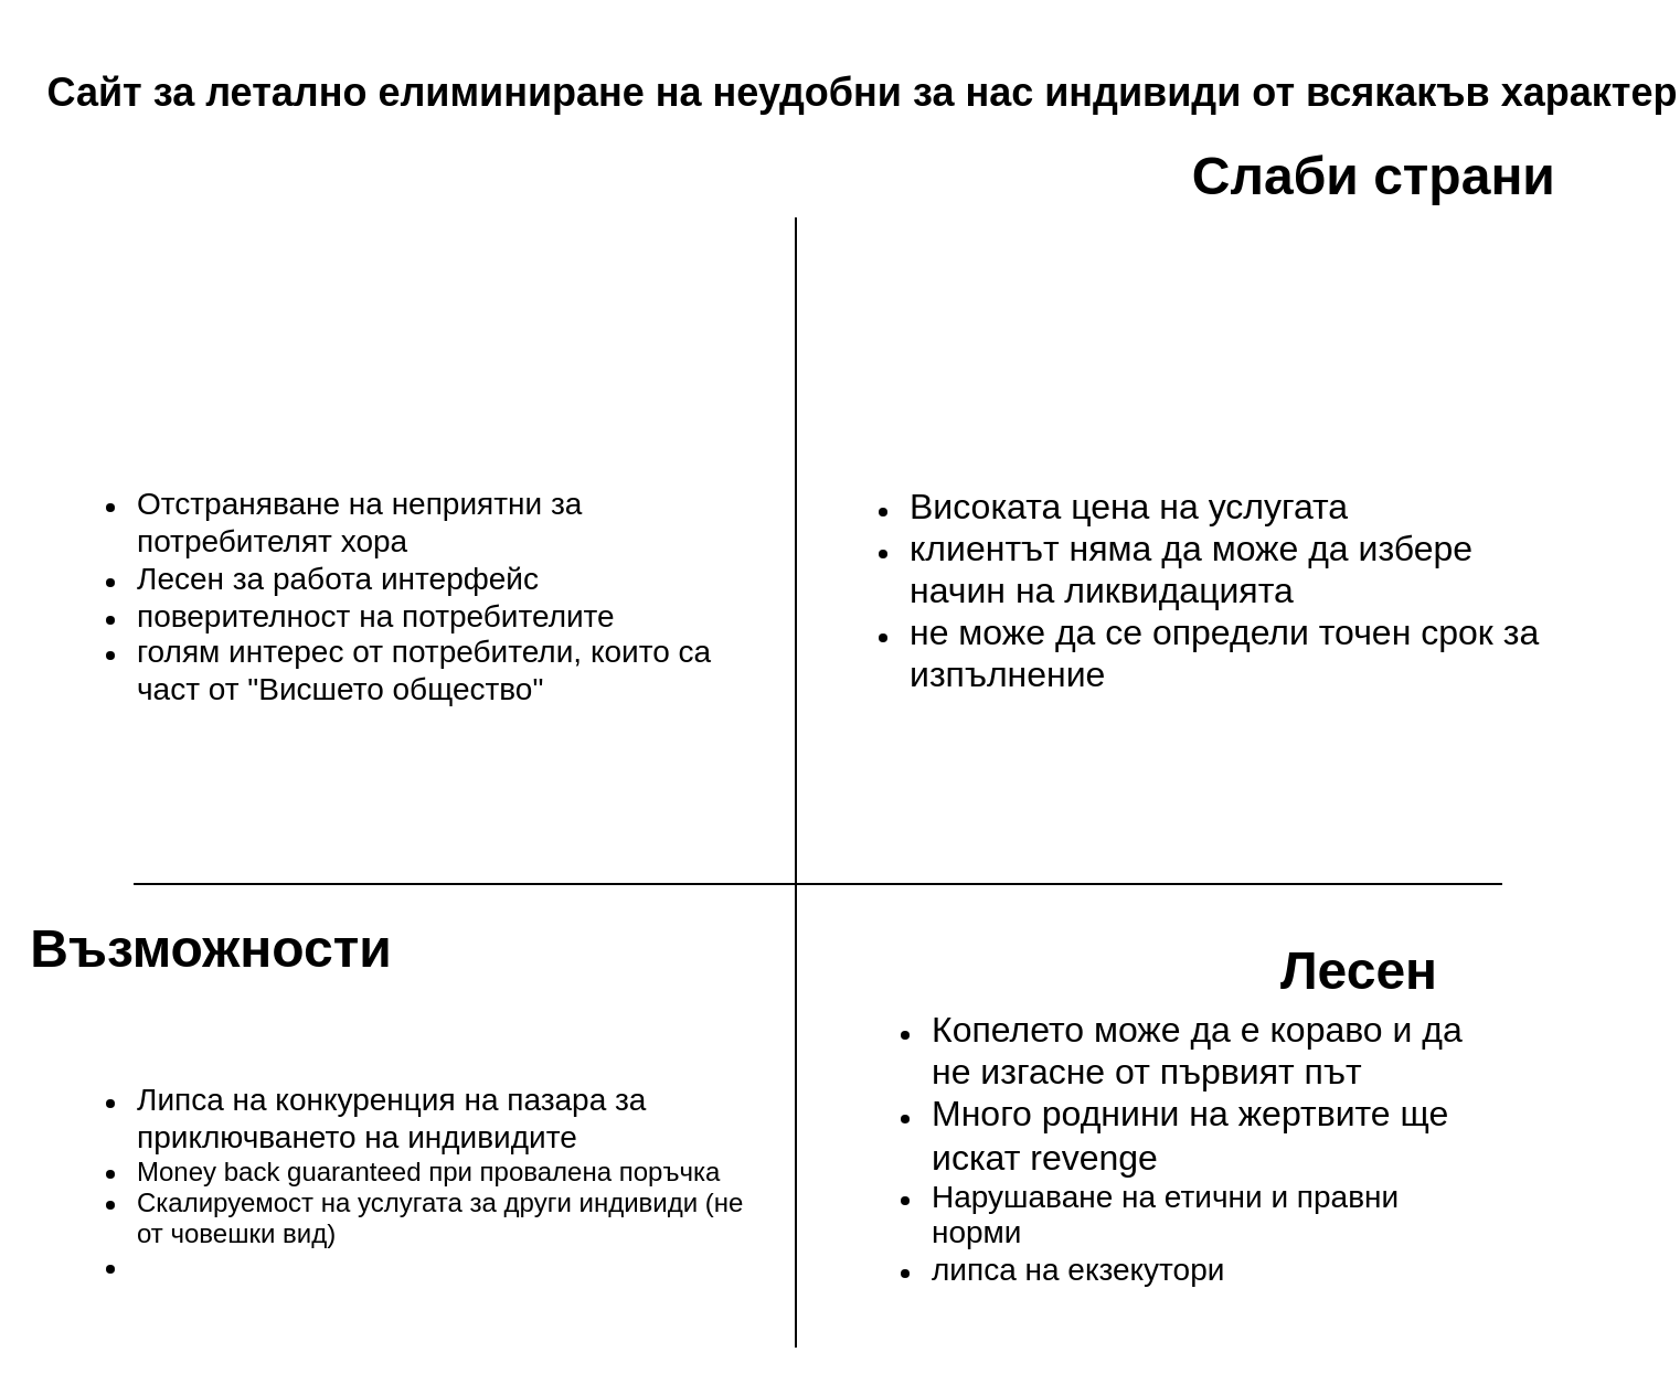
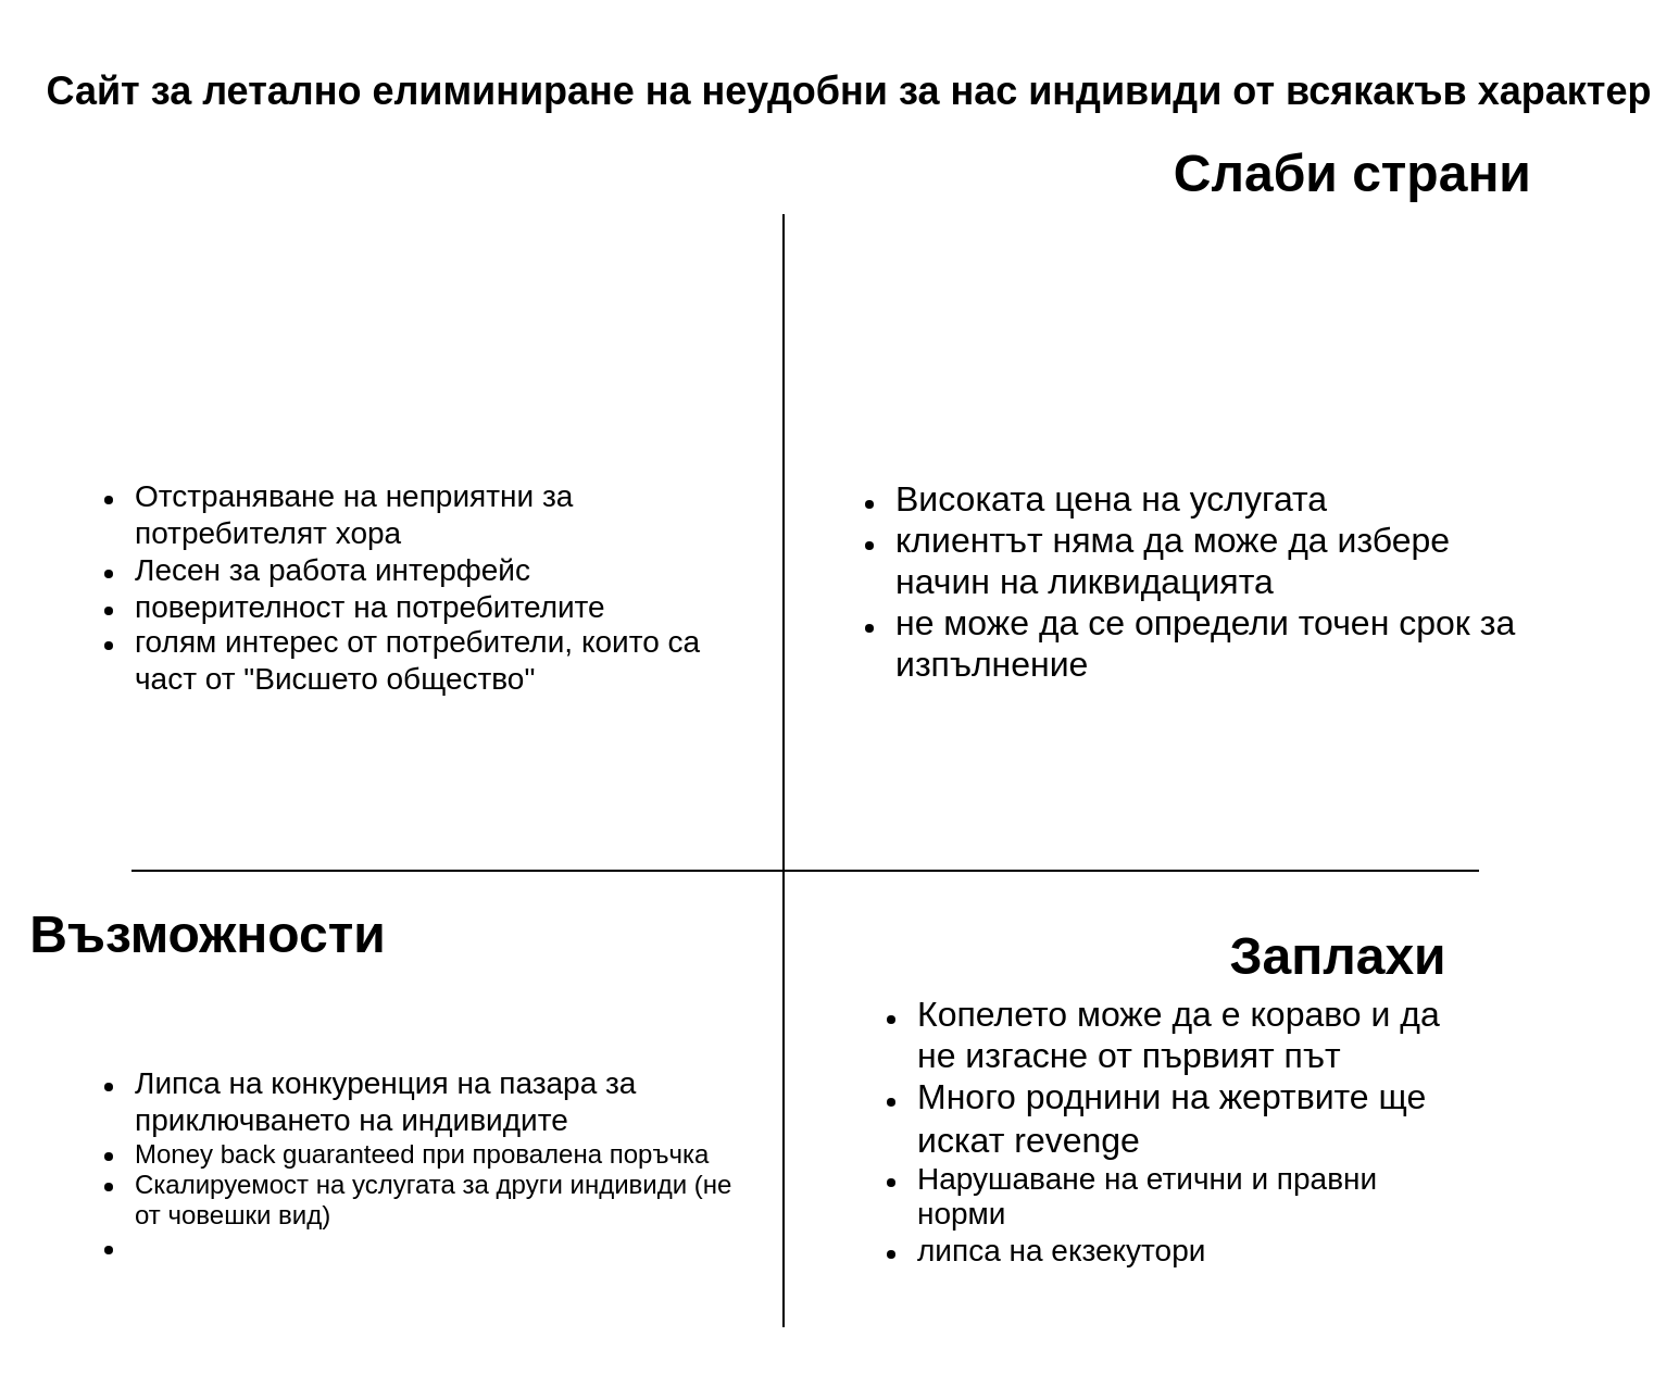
- <mxCell id="6" value="Лесен" style="text;strokeColor=none;fillColor=none;html=1;fontSize=24;fontStyle=1;verticalAlign=middle;align=center;" vertex="1" parent="1"><mxGeometry x="550" y="420" width="130" height="40" as="geometry" /></mxCell>
+ <mxCell id="6" value="Заплахи" style="text;strokeColor=none;fillColor=none;html=1;fontSize=24;fontStyle=1;verticalAlign=middle;align=center;" vertex="1" parent="1"><mxGeometry x="550" y="420" width="130" height="40" as="geometry" /></mxCell>
